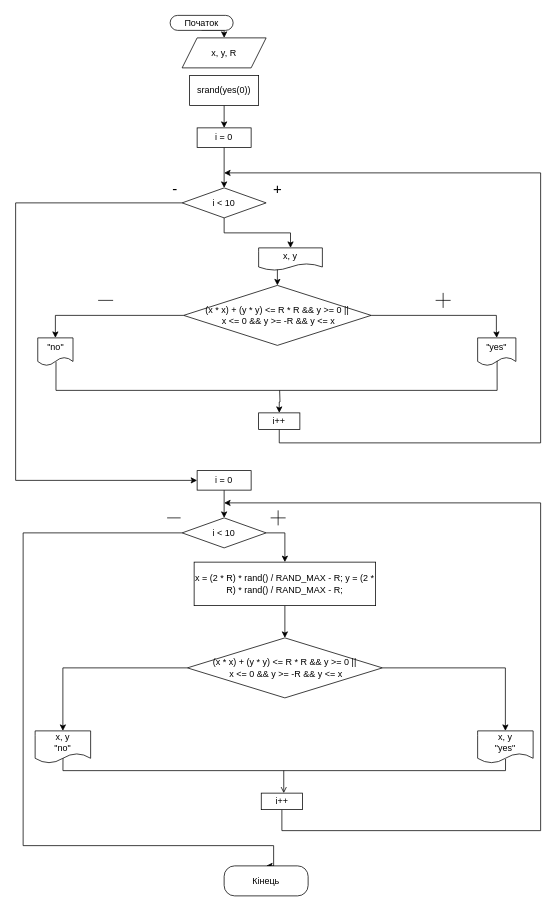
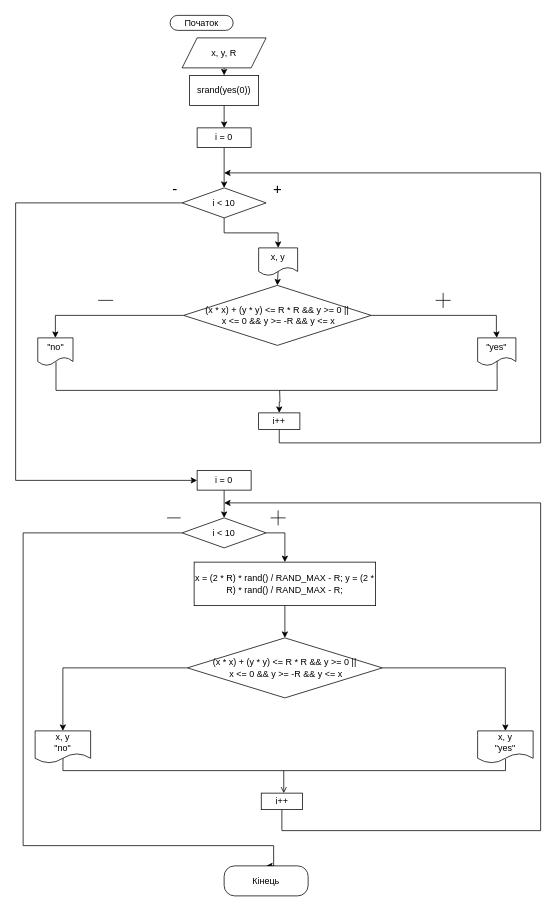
- <mxCell id="2" style="edgeStyle=orthogonalEdgeStyle;rounded=0;orthogonalLoop=1;jettySize=auto;html=1;exitX=0.5;exitY=1;exitDx=0;exitDy=0;entryX=0.5;entryY=0;entryDx=0;entryDy=0;" edge="1" parent="1" source="3" target="5"><mxGeometry relative="1" as="geometry" /></mxCell>
+ <mxCell id="4" style="edgeStyle=orthogonalEdgeStyle;rounded=0;orthogonalLoop=1;jettySize=auto;html=1;exitX=0.5;exitY=1;exitDx=0;exitDy=0;entryX=0.5;entryY=0;entryDx=0;entryDy=0;" edge="1" parent="1" source="5" target="7"><mxGeometry relative="1" as="geometry" /></mxCell>
- <mxCell id="11" value="x, y" style="shape=document;whiteSpace=wrap;html=1;boundedLbl=1;" vertex="1" parent="1"><mxGeometry x="344" y="330" width="85" height="30" as="geometry" /></mxCell>
+ <mxCell id="11" value="x, y" style="shape=document;whiteSpace=wrap;html=1;boundedLbl=1;" vertex="1" parent="1"><mxGeometry x="344" y="330" width="52" height="37" as="geometry" /></mxCell>
